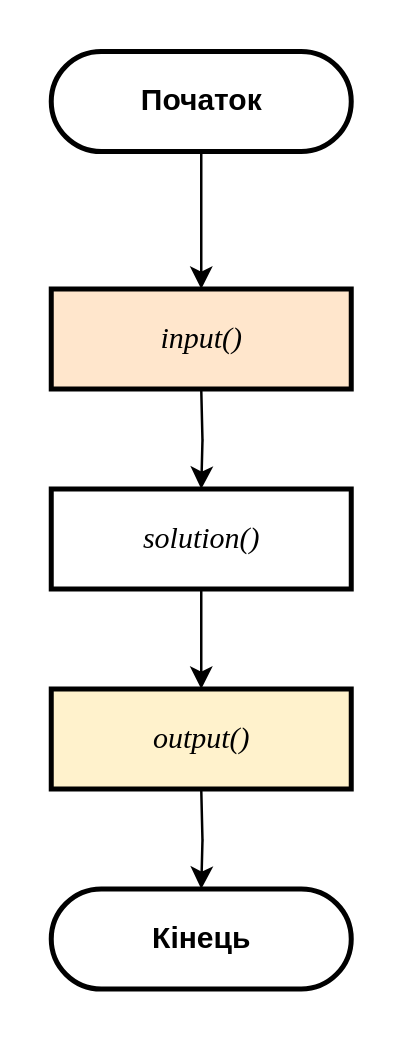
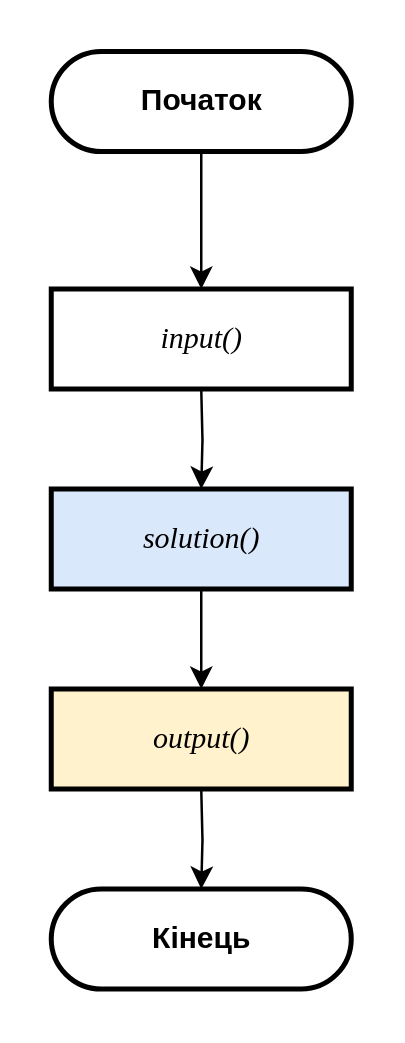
- <mxCell id="9" value="&lt;font face=&quot;times new roman, serif&quot;&gt;&lt;i&gt;input()&lt;/i&gt;&lt;/font&gt;" style="html=1;dashed=0;whitespace=wrap;strokeWidth=2;fillColor=#ffe6cc;" parent="1" vertex="1"><mxGeometry x="20" y="115" width="120" height="40" as="geometry" /></mxCell>
+ <mxCell id="9" value="&lt;font face=&quot;times new roman, serif&quot;&gt;&lt;i&gt;input()&lt;/i&gt;&lt;/font&gt;" style="html=1;dashed=0;whitespace=wrap;strokeWidth=2;" parent="1" vertex="1"><mxGeometry x="20" y="115" width="120" height="40" as="geometry" /></mxCell>
- <mxCell id="6" value="&lt;font face=&quot;times new roman, serif&quot;&gt;&lt;i&gt;solution()&lt;/i&gt;&lt;/font&gt;" style="html=1;dashed=0;whitespace=wrap;strokeWidth=2;" parent="1" vertex="1"><mxGeometry x="20" y="195" width="120" height="40" as="geometry" /></mxCell>
+ <mxCell id="6" value="&lt;font face=&quot;times new roman, serif&quot;&gt;&lt;i&gt;solution()&lt;/i&gt;&lt;/font&gt;" style="html=1;dashed=0;whitespace=wrap;strokeWidth=2;fillColor=#dae8fc;" parent="1" vertex="1"><mxGeometry x="20" y="195" width="120" height="40" as="geometry" /></mxCell>
